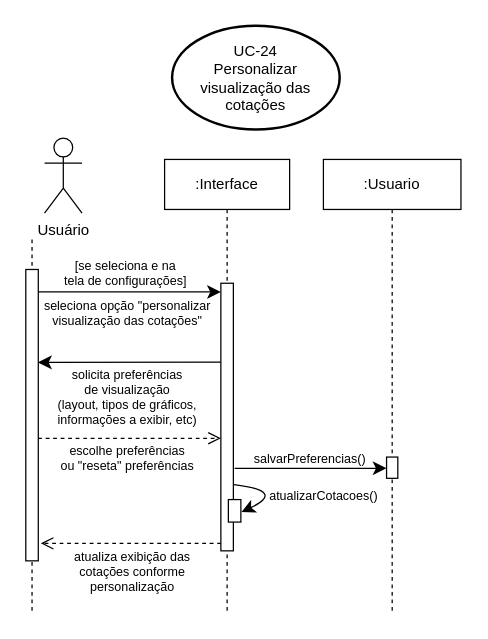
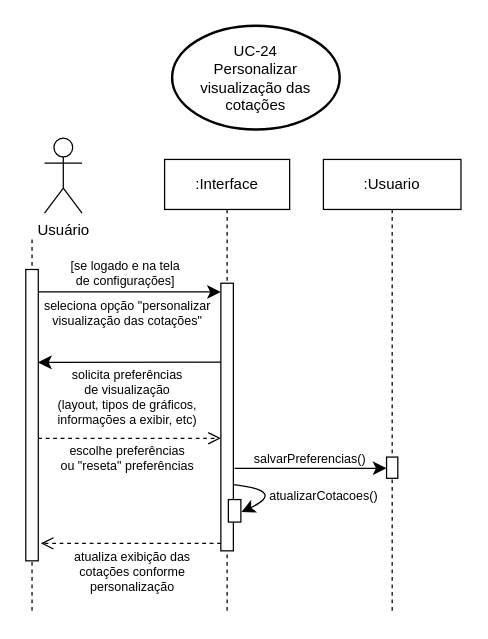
- <mxCell id="9" value="[se seleciona e na tela de configurações]" style="text;html=1;align=center;verticalAlign=middle;whiteSpace=wrap;rounded=0;fontSize=10;" vertex="1" parent="1"><mxGeometry x="50" y="203" width="100" height="30" as="geometry" /></mxCell>
+ <mxCell id="9" value="[se logado e na tela de configurações]" style="text;html=1;align=center;verticalAlign=middle;whiteSpace=wrap;rounded=0;fontSize=10;" vertex="1" parent="1"><mxGeometry x="50" y="203" width="100" height="30" as="geometry" /></mxCell>
